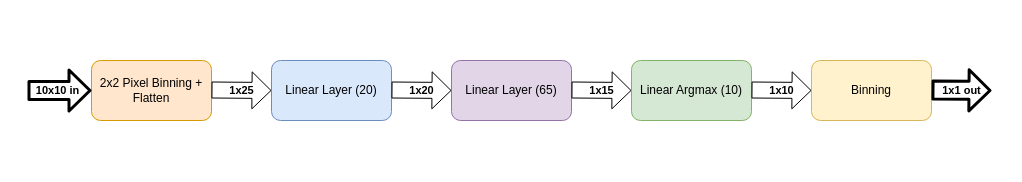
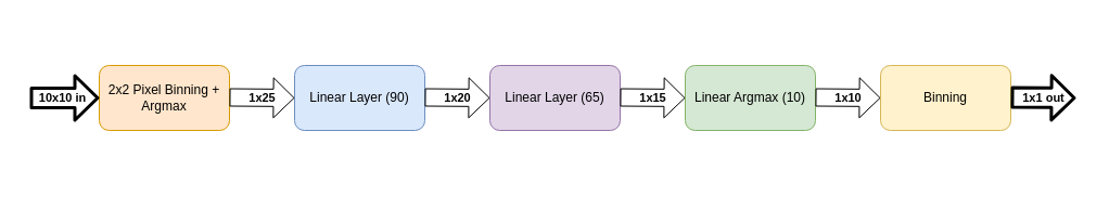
- <mxCell id="3" value="2x2 Pixel Binning + Flatten" style="rounded=1;whiteSpace=wrap;html=1;fillColor=#ffe6cc;strokeColor=#d79b00;" vertex="1" parent="1"><mxGeometry x="91" y="60" width="120" height="60" as="geometry" /></mxCell>
+ <mxCell id="3" value="2x2 Pixel Binning + Argmax" style="rounded=1;whiteSpace=wrap;html=1;fillColor=#ffe6cc;strokeColor=#d79b00;" vertex="1" parent="1"><mxGeometry x="91" y="60" width="120" height="60" as="geometry" /></mxCell>
- <mxCell id="5" value="Linear Layer (20)" style="rounded=1;whiteSpace=wrap;html=1;fillColor=#dae8fc;strokeColor=#6c8ebf;" vertex="1" parent="1"><mxGeometry x="271" y="60" width="120" height="60" as="geometry" /></mxCell>
+ <mxCell id="5" value="Linear Layer (90)" style="rounded=1;whiteSpace=wrap;html=1;fillColor=#dae8fc;strokeColor=#6c8ebf;" vertex="1" parent="1"><mxGeometry x="271" y="60" width="120" height="60" as="geometry" /></mxCell>
